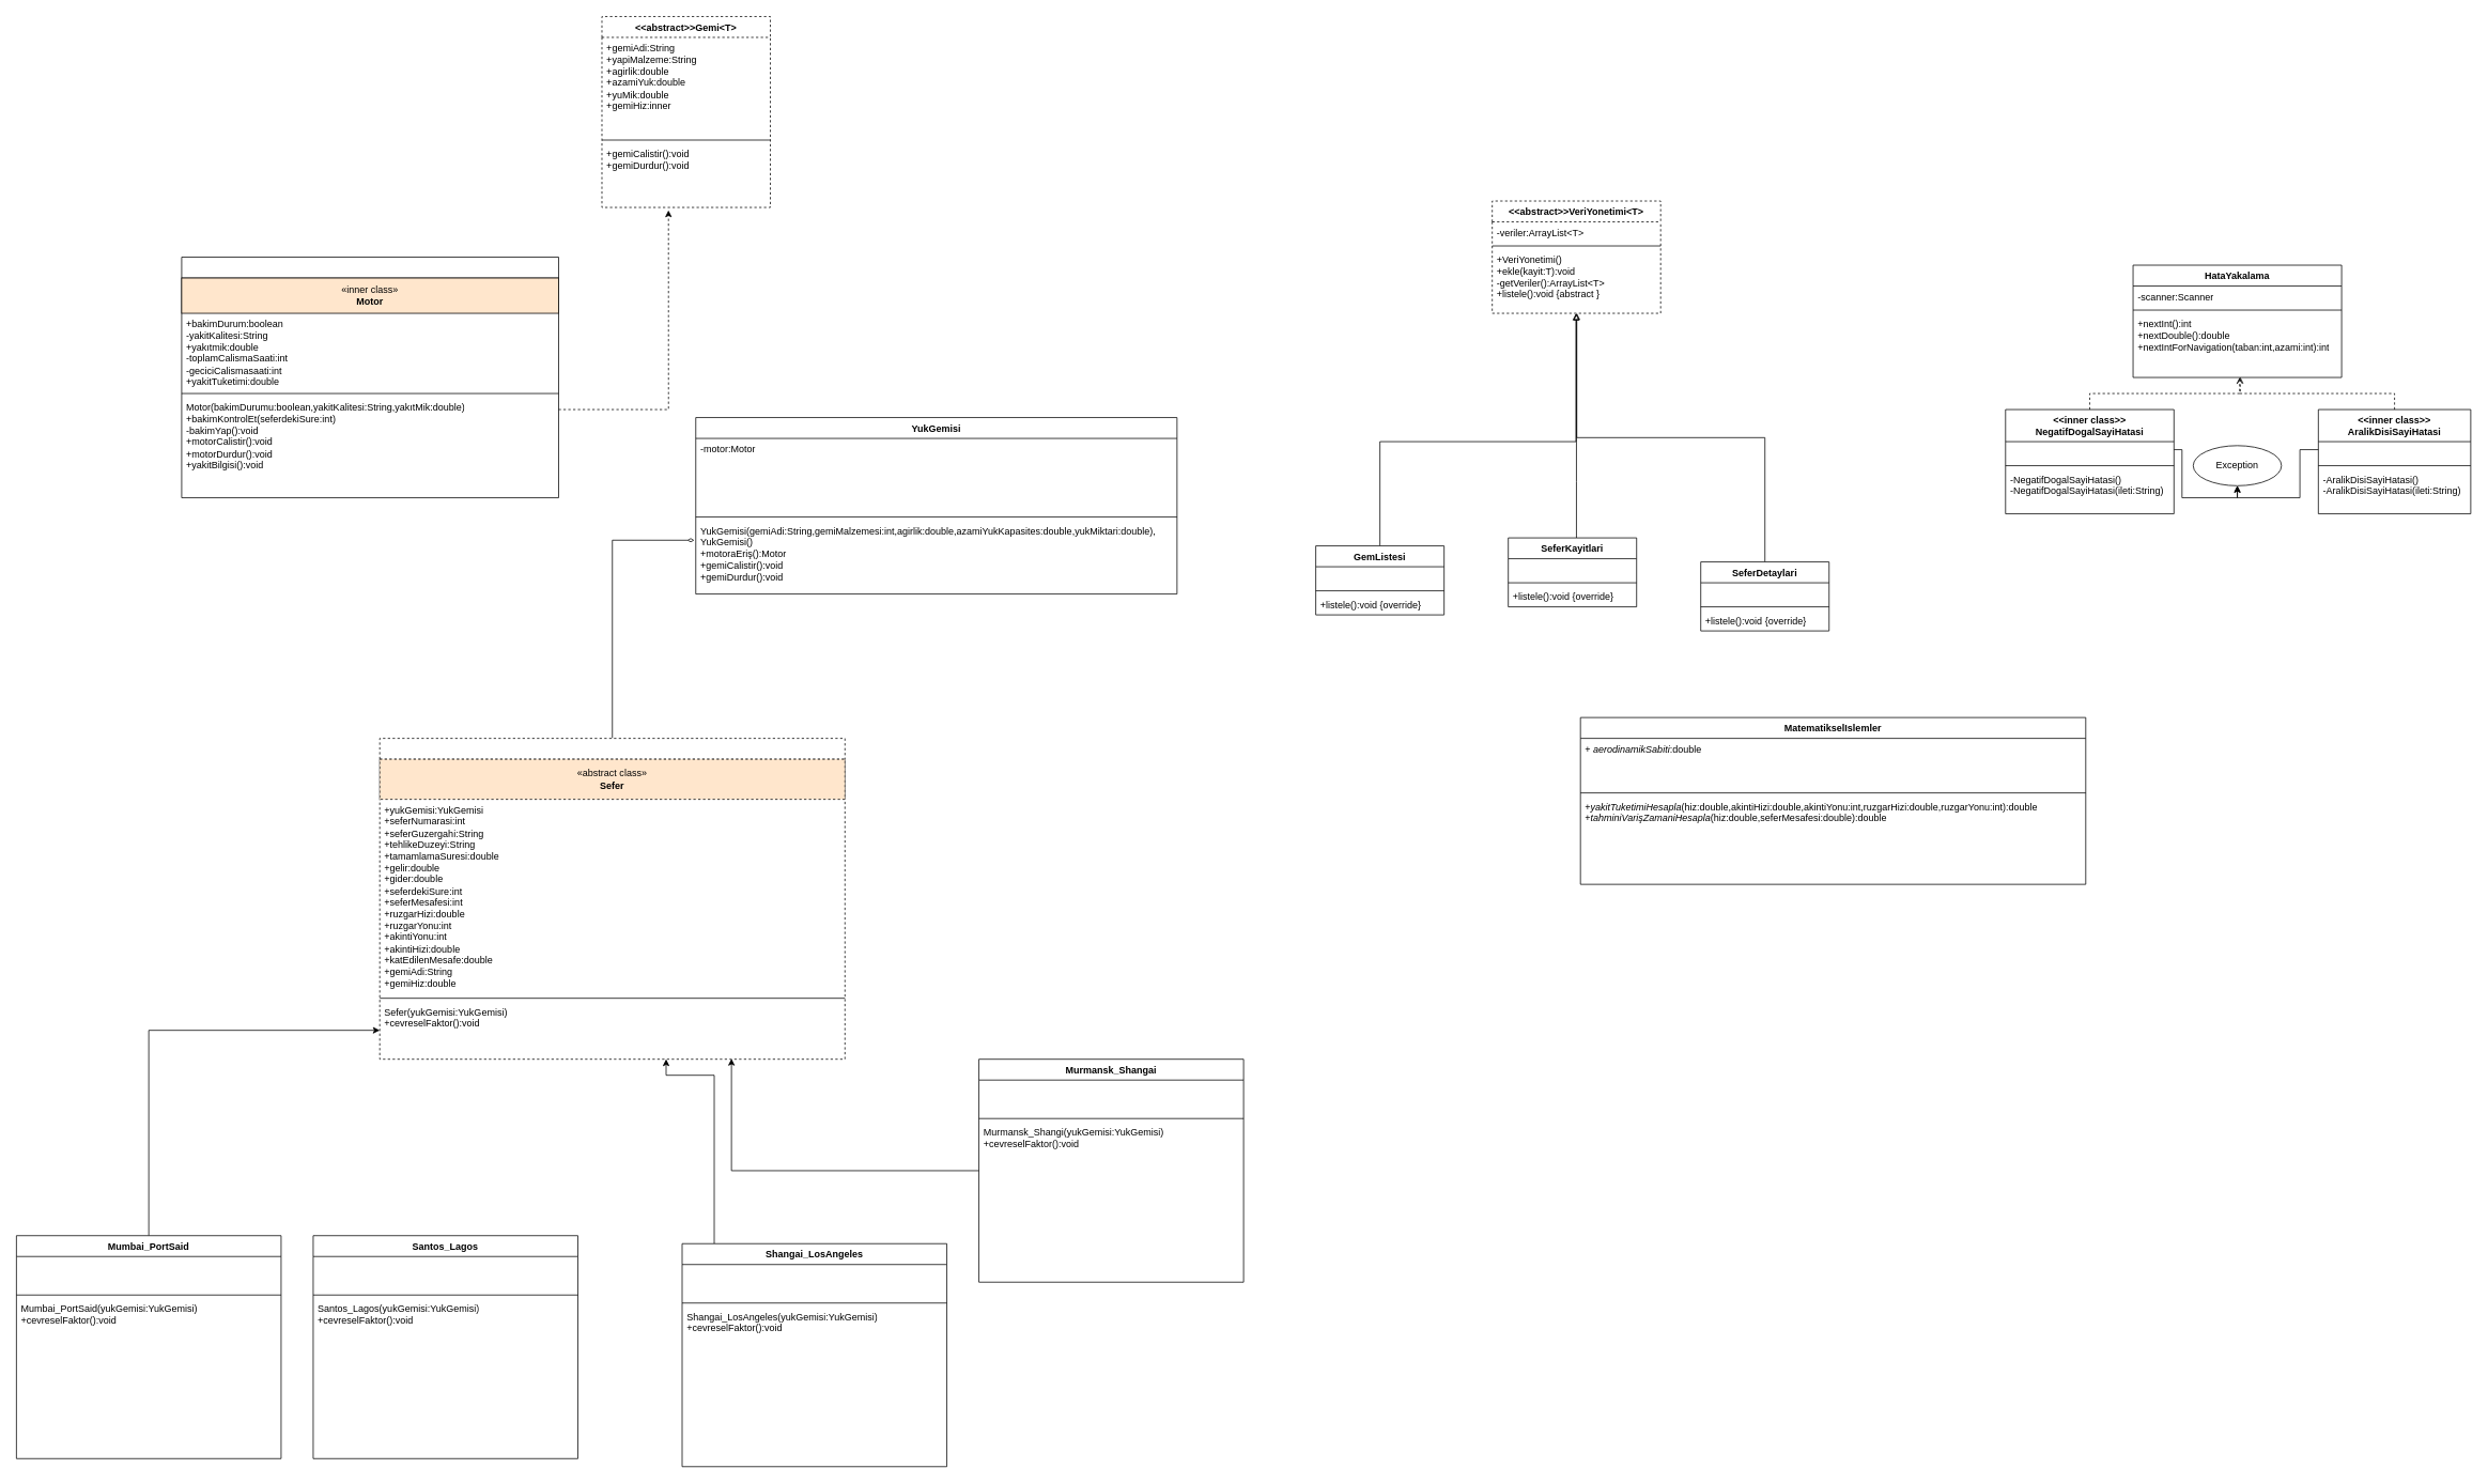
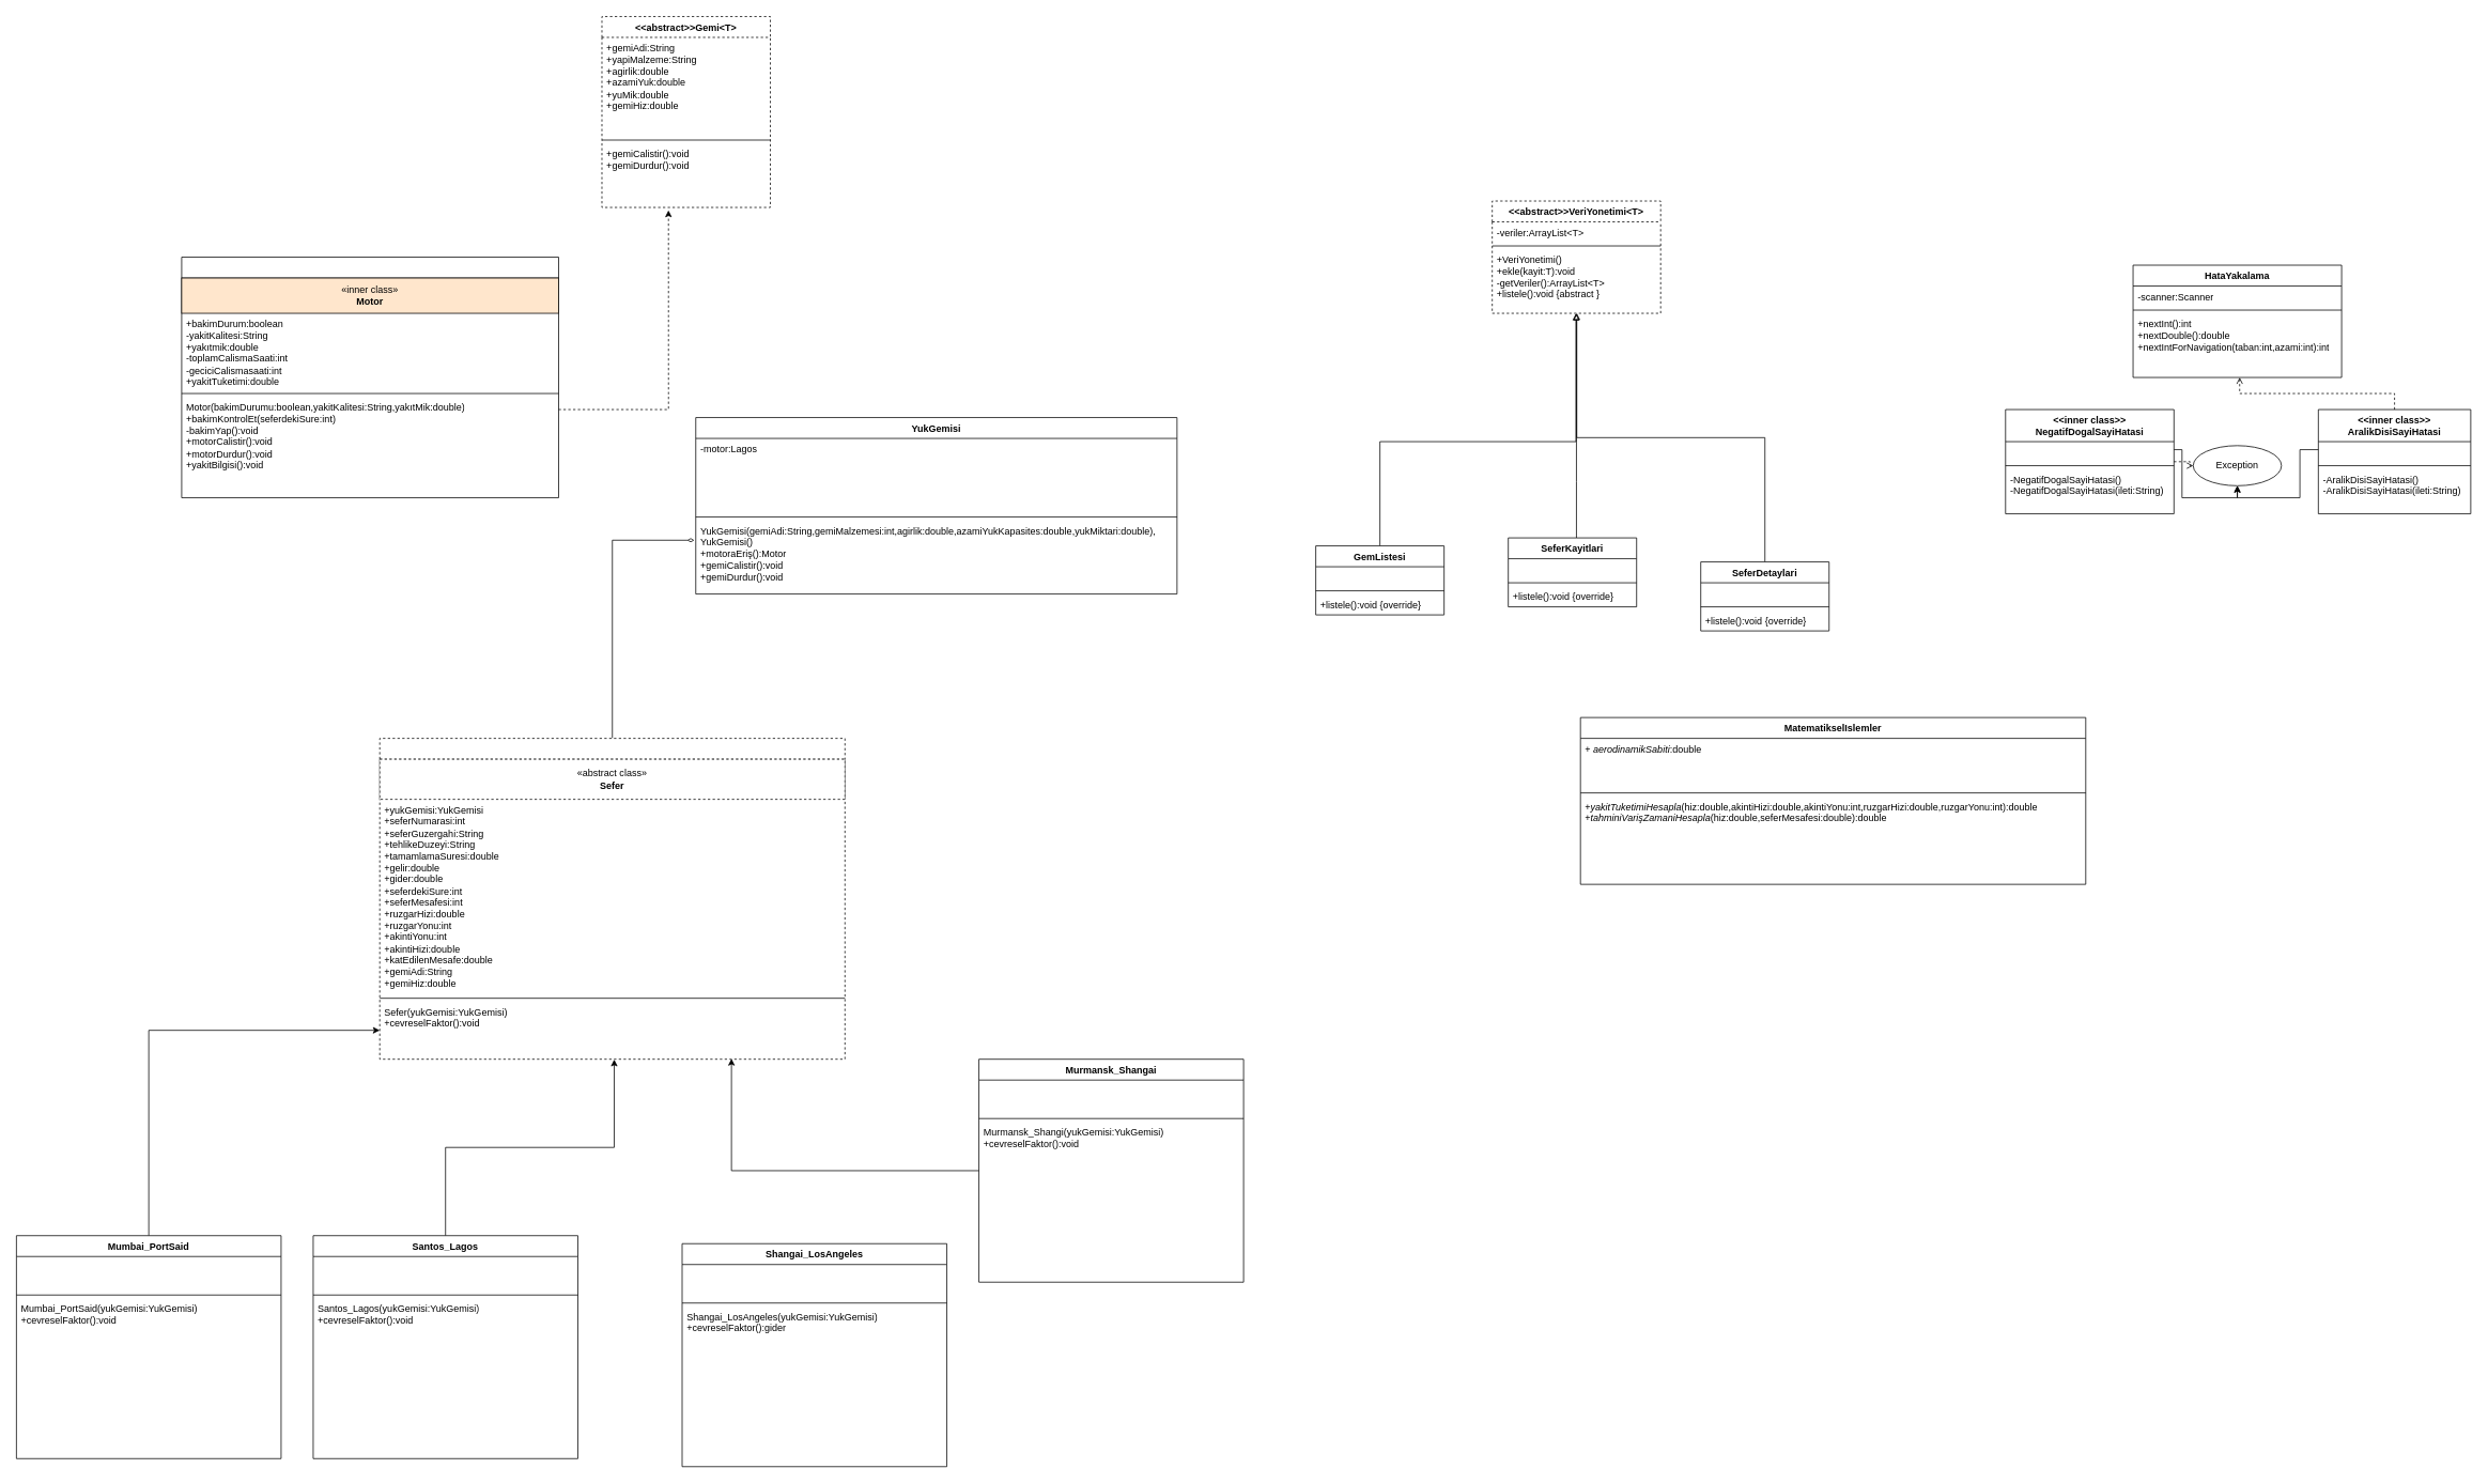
- <mxCell id="28" value="&lt;div&gt;+gemiAdi:String&lt;br&gt;+yapiMalzeme:String&lt;/div&gt;&lt;div&gt;+agirlik:double&lt;/div&gt;&lt;div&gt;+azamiYuk:double&lt;/div&gt;&lt;div&gt;+yuMik:double&lt;/div&gt;&lt;div&gt;+gemiHiz:inner&lt;/div&gt;" style="text;strokeColor=none;fillColor=none;align=left;verticalAlign=top;spacingLeft=4;spacingRight=4;overflow=hidden;rotatable=0;points=[[0,0.5],[1,0.5]];portConstraint=eastwest;whiteSpace=wrap;html=1;" vertex="1" parent="27"><mxGeometry y="26" width="210" height="124" as="geometry" /></mxCell>
+ <mxCell id="28" value="&lt;div&gt;+gemiAdi:String&lt;br&gt;+yapiMalzeme:String&lt;/div&gt;&lt;div&gt;+agirlik:double&lt;/div&gt;&lt;div&gt;+azamiYuk:double&lt;/div&gt;&lt;div&gt;+yuMik:double&lt;/div&gt;&lt;div&gt;+gemiHiz:double&lt;/div&gt;" style="text;strokeColor=none;fillColor=none;align=left;verticalAlign=top;spacingLeft=4;spacingRight=4;overflow=hidden;rotatable=0;points=[[0,0.5],[1,0.5]];portConstraint=eastwest;whiteSpace=wrap;html=1;" vertex="1" parent="27"><mxGeometry y="26" width="210" height="124" as="geometry" /></mxCell>
- <mxCell id="17" style="edgeStyle=orthogonalEdgeStyle;rounded=0;orthogonalLoop=1;jettySize=auto;html=1;entryX=0.514;entryY=0.992;entryDx=0;entryDy=0;entryPerimeter=0;dashed=1;endArrow=open;endFill=0;" parent="2" source="8" target="6" edge="1"><mxGeometry relative="1" as="geometry" /></mxCell>
+ <mxCell id="17" style="edgeStyle=orthogonalEdgeStyle;rounded=0;orthogonalLoop=1;jettySize=auto;html=1;dashed=1;endArrow=open;endFill=0;" parent="2" source="8" target="7" edge="1"><mxGeometry relative="1" as="geometry" /></mxCell>
- <mxCell id="37" value="-motor:Motor&lt;div&gt;&lt;br&gt;&lt;/div&gt;" style="text;strokeColor=none;fillColor=none;align=left;verticalAlign=top;spacingLeft=4;spacingRight=4;overflow=hidden;rotatable=0;points=[[0,0.5],[1,0.5]];portConstraint=eastwest;whiteSpace=wrap;html=1;" vertex="1" parent="36"><mxGeometry y="26" width="600" height="94" as="geometry" /></mxCell>
+ <mxCell id="37" value="-motor:Lagos&lt;div&gt;&lt;br&gt;&lt;/div&gt;" style="text;strokeColor=none;fillColor=none;align=left;verticalAlign=top;spacingLeft=4;spacingRight=4;overflow=hidden;rotatable=0;points=[[0,0.5],[1,0.5]];portConstraint=eastwest;whiteSpace=wrap;html=1;" vertex="1" parent="36"><mxGeometry y="26" width="600" height="94" as="geometry" /></mxCell>
- <mxCell id="47" value="«abstract class»&lt;br&gt;&lt;b&gt;Sefer&lt;/b&gt;" style="html=1;whiteSpace=wrap;dashed=1;fillColor=#ffe6cc;" vertex="1" parent="46"><mxGeometry y="26" width="580" height="50" as="geometry" /></mxCell>
+ <mxCell id="47" value="«abstract class»&lt;br&gt;&lt;b&gt;Sefer&lt;/b&gt;" style="html=1;whiteSpace=wrap;dashed=1;" vertex="1" parent="46"><mxGeometry y="26" width="580" height="50" as="geometry" /></mxCell>
- <mxCell id="61" style="edgeStyle=orthogonalEdgeStyle;rounded=0;orthogonalLoop=1;jettySize=auto;html=1;" edge="1" parent="1" source="62" target="50"><mxGeometry relative="1" as="geometry"><mxPoint x="840" y="1330" as="targetPoint" /><Array as="points"><mxPoint x="890" y="1340" /><mxPoint x="830" y="1340" /></Array></mxGeometry></mxCell>
+ <mxCell id="56" style="edgeStyle=orthogonalEdgeStyle;rounded=0;orthogonalLoop=1;jettySize=auto;html=1;entryX=0.504;entryY=1.005;entryDx=0;entryDy=0;entryPerimeter=0;" edge="1" parent="1" source="57" target="50"><mxGeometry relative="1" as="geometry"><mxPoint x="770" y="1330" as="targetPoint" /></mxGeometry></mxCell>
- <mxCell id="65" value="&lt;div&gt;Shangai_LosAngeles(yukGemisi:YukGemisi)&lt;/div&gt;+cevreselFaktor():void&lt;div&gt;&lt;br&gt;&lt;/div&gt;" style="text;strokeColor=none;fillColor=none;align=left;verticalAlign=top;spacingLeft=4;spacingRight=4;overflow=hidden;rotatable=0;points=[[0,0.5],[1,0.5]];portConstraint=eastwest;whiteSpace=wrap;html=1;" vertex="1" parent="62"><mxGeometry y="78" width="330" height="200" as="geometry" /></mxCell>
+ <mxCell id="65" value="&lt;div&gt;Shangai_LosAngeles(yukGemisi:YukGemisi)&lt;/div&gt;+cevreselFaktor():gider&lt;div&gt;&lt;br&gt;&lt;/div&gt;" style="text;strokeColor=none;fillColor=none;align=left;verticalAlign=top;spacingLeft=4;spacingRight=4;overflow=hidden;rotatable=0;points=[[0,0.5],[1,0.5]];portConstraint=eastwest;whiteSpace=wrap;html=1;" vertex="1" parent="62"><mxGeometry y="78" width="330" height="200" as="geometry" /></mxCell>
